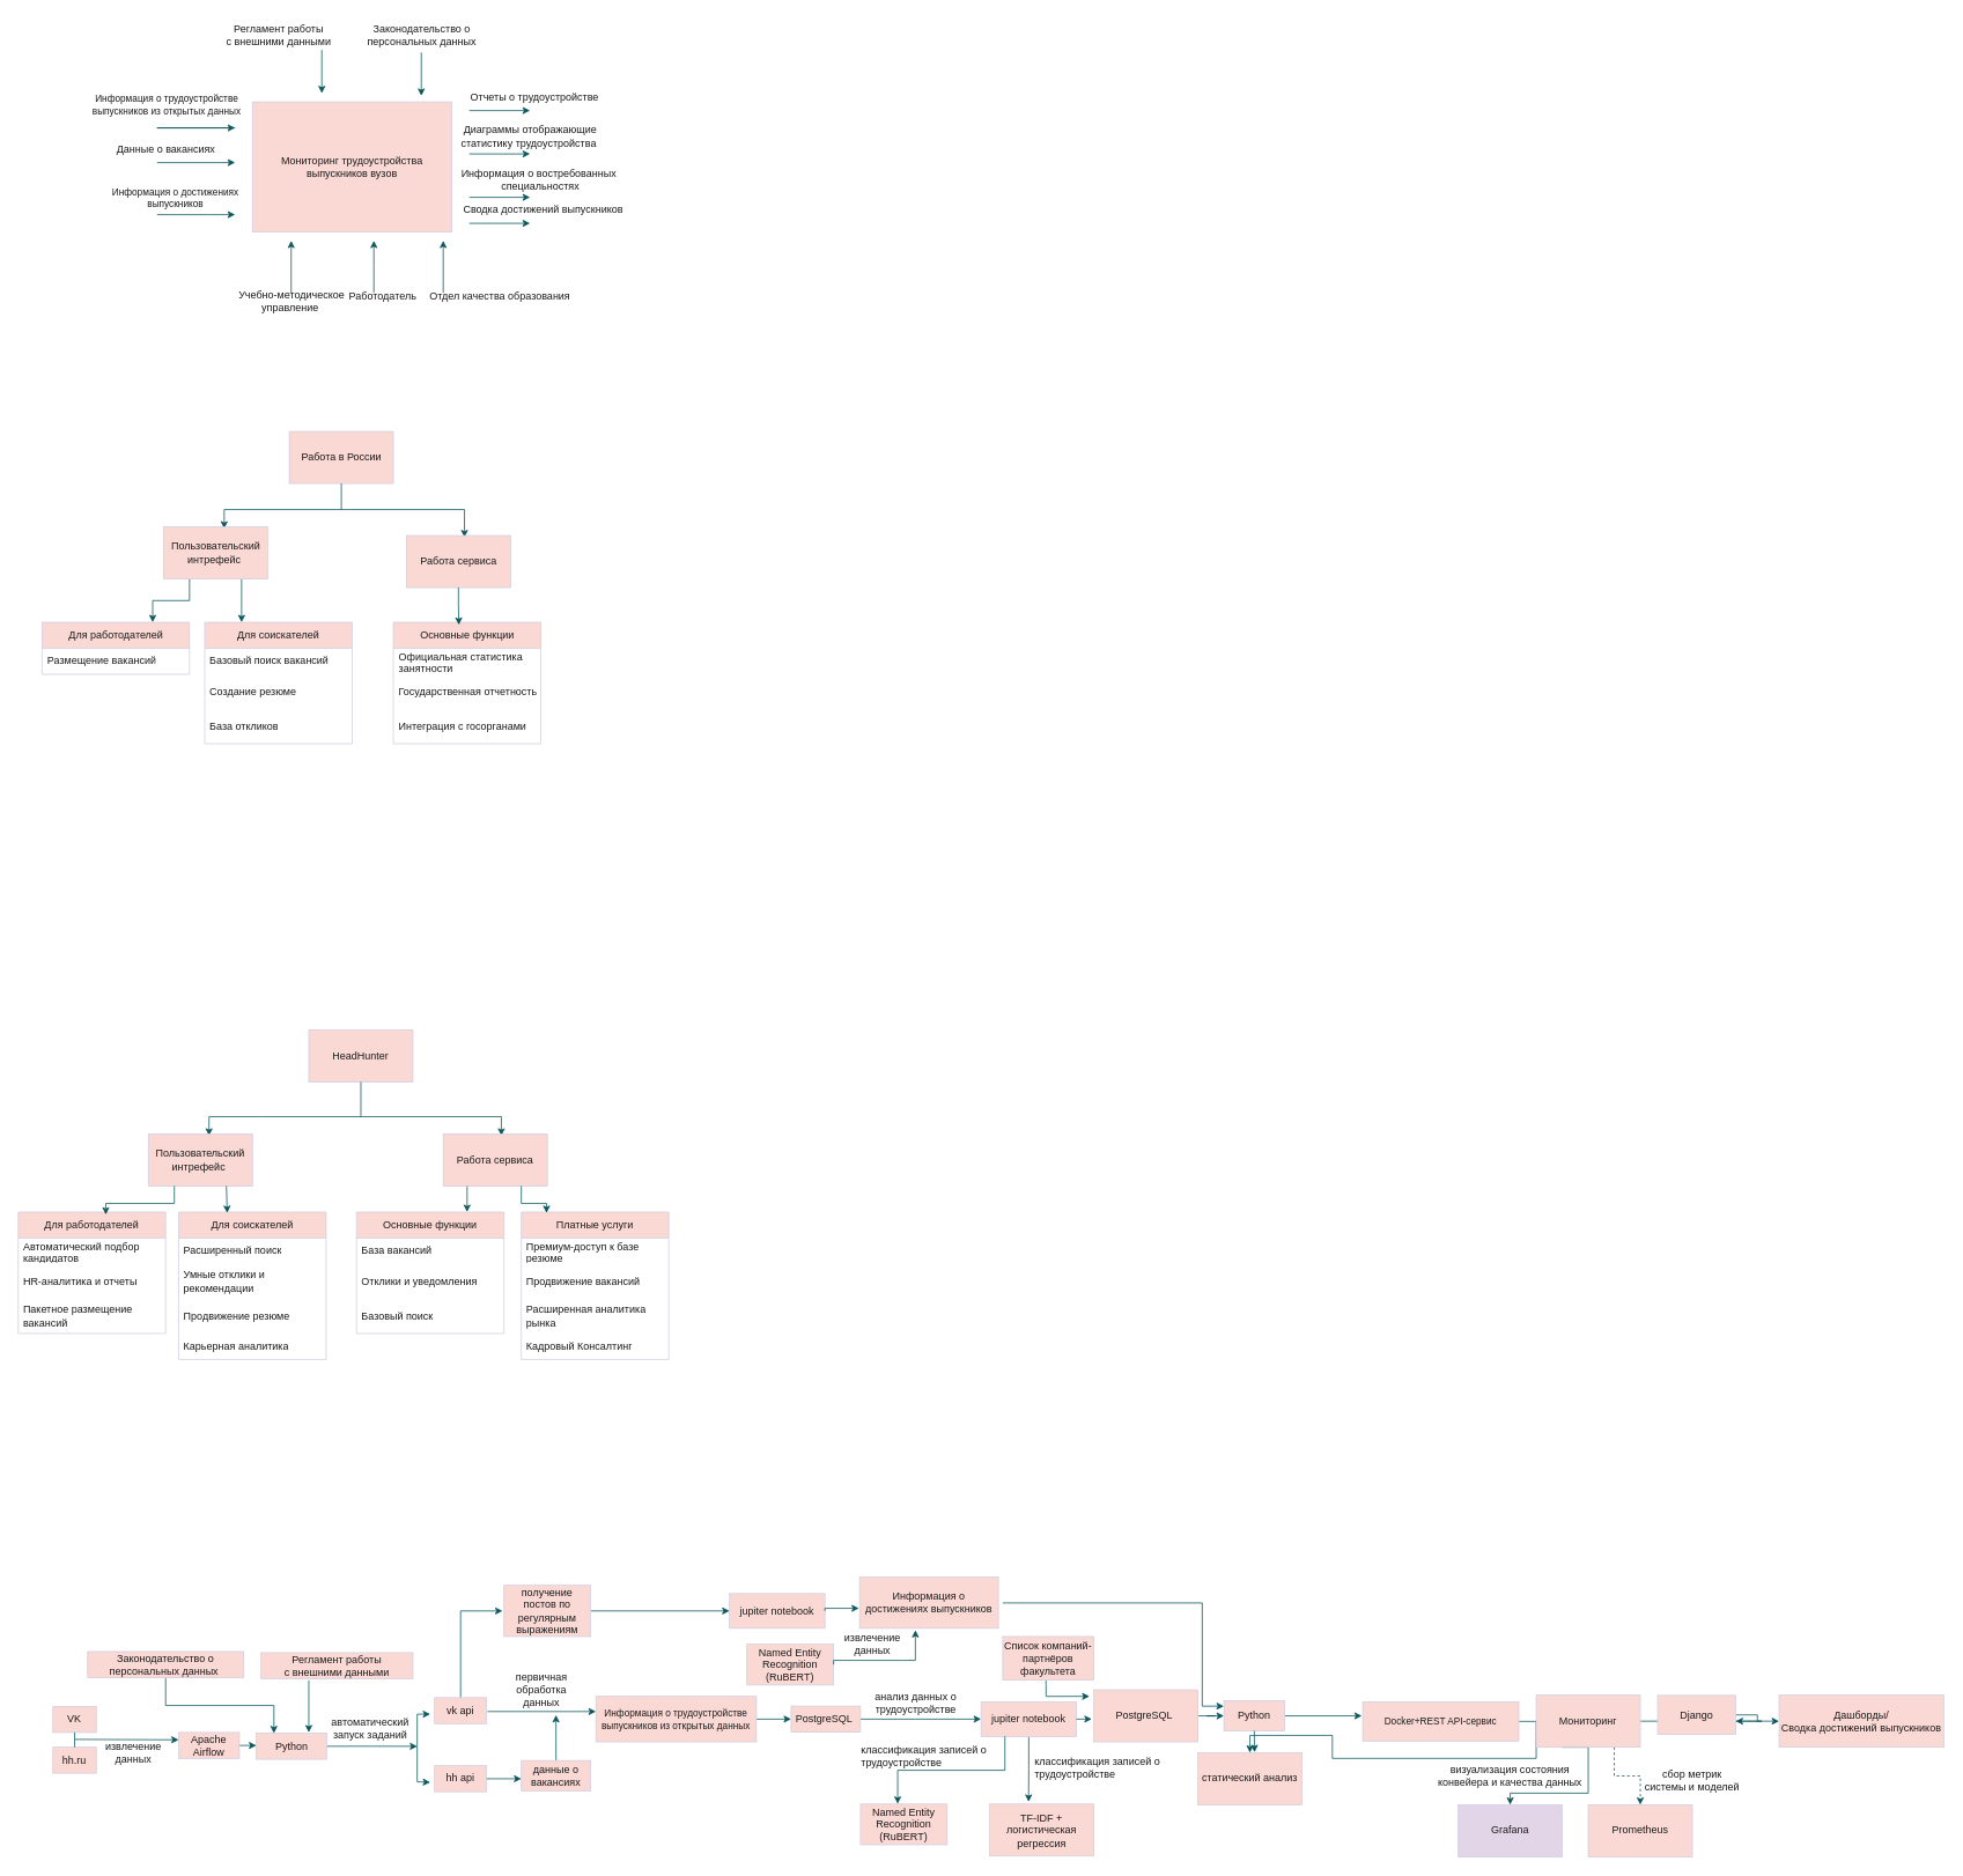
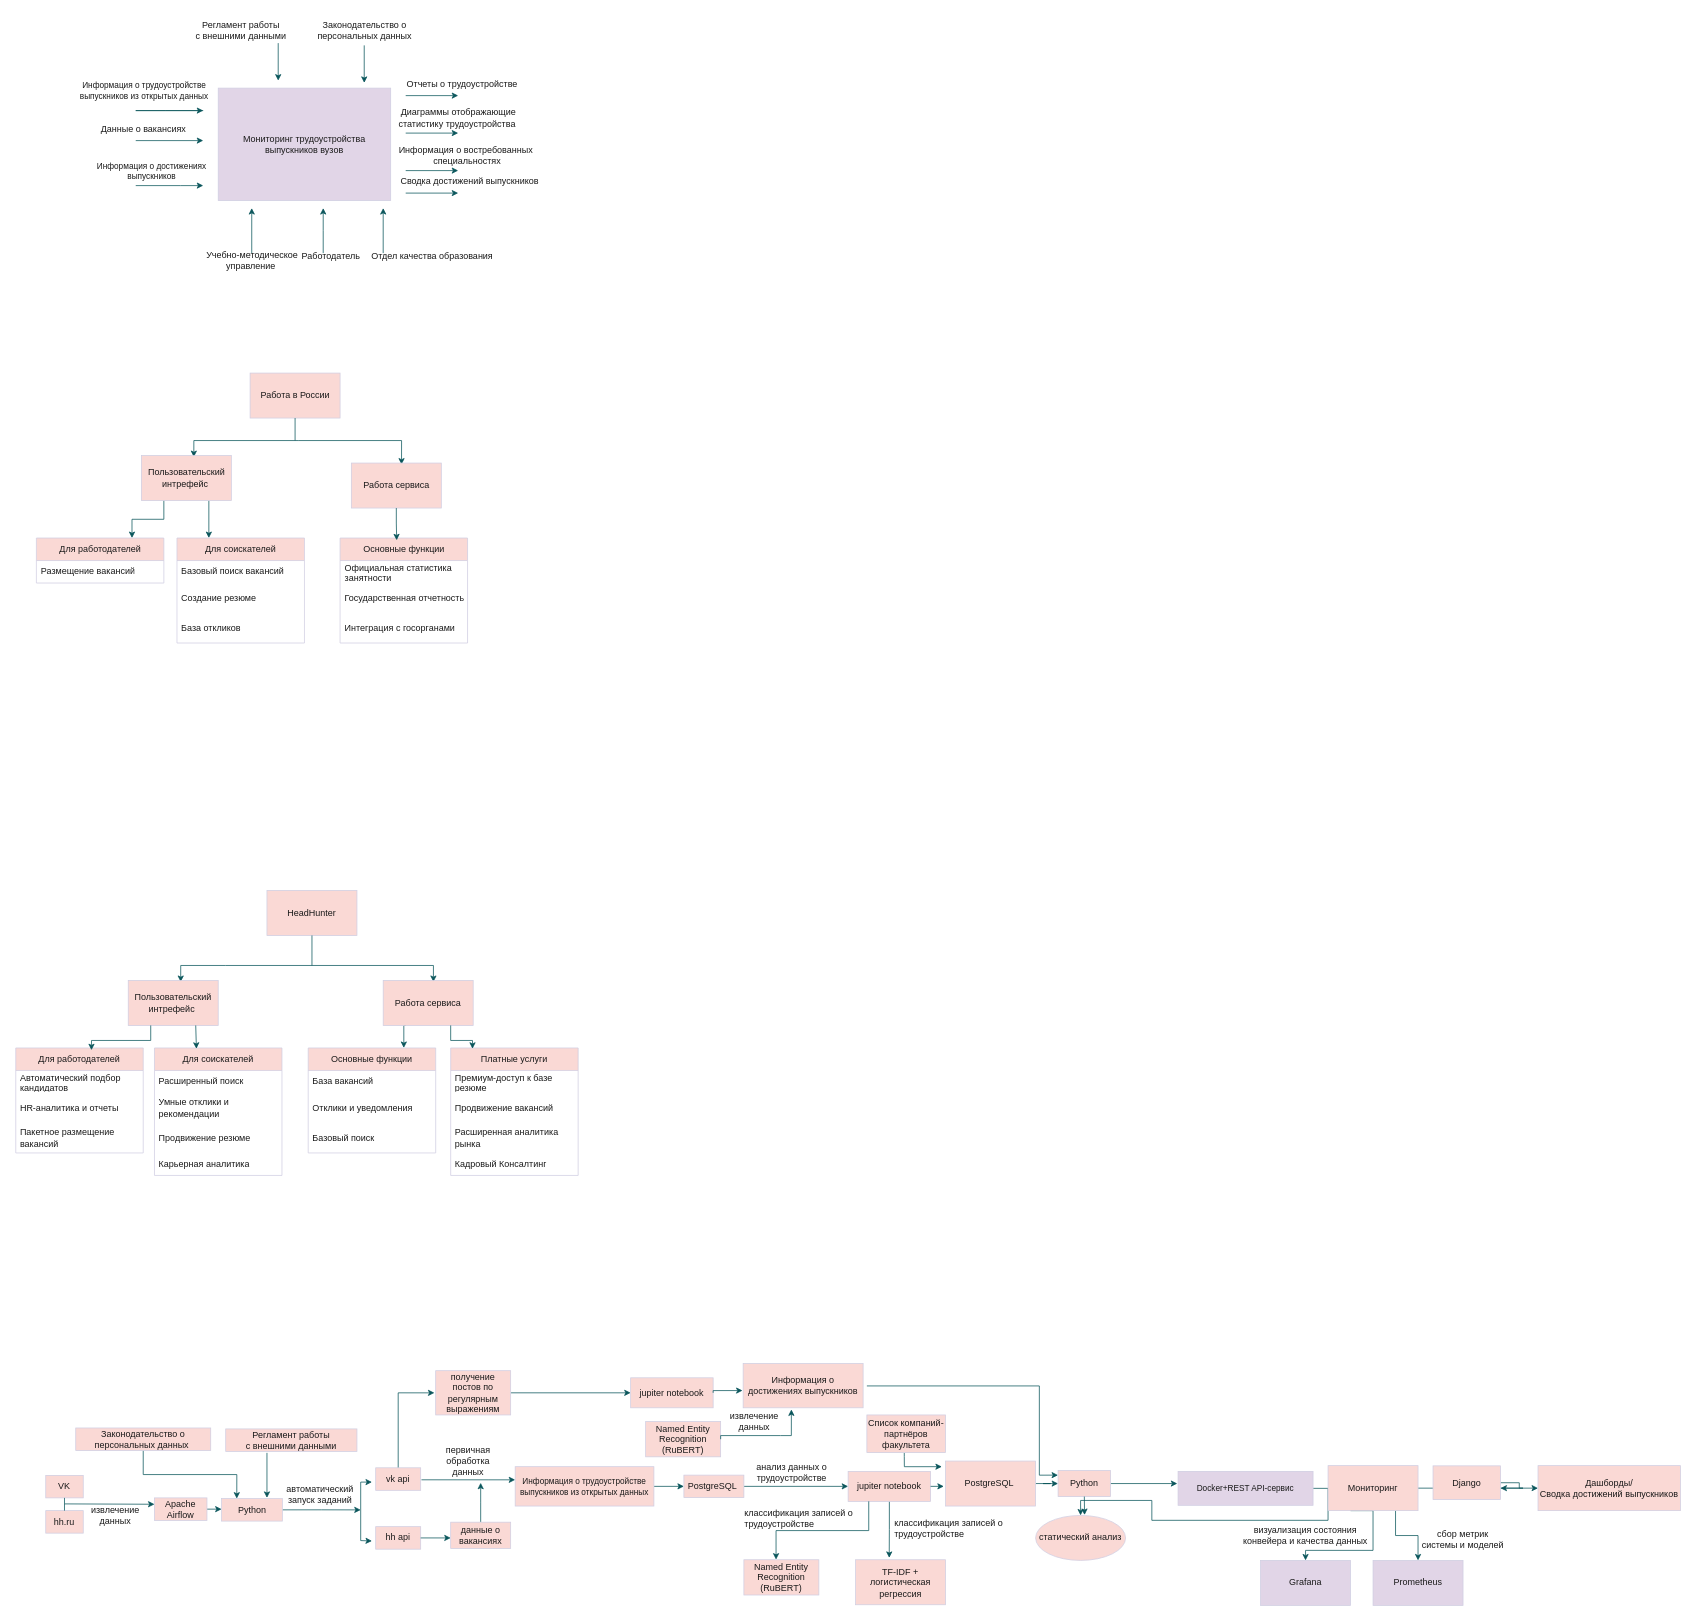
- <mxCell id="2" value="Мониторинг трудоустройства выпускников вузов" style="rounded=0;whiteSpace=wrap;html=1;labelBackgroundColor=none;fillColor=#FAD9D5;strokeColor=#D0CEE2;fontColor=#1A1A1A;" parent="1" vertex="1"><mxGeometry x="290" y="117" width="230" height="150" as="geometry" /></mxCell>
+ <mxCell id="2" value="Мониторинг трудоустройства выпускников вузов" style="rounded=0;whiteSpace=wrap;html=1;labelBackgroundColor=none;fillColor=#e1d5e7;strokeColor=#D0CEE2;fontColor=#1A1A1A;" parent="1" vertex="1"><mxGeometry x="290" y="117" width="230" height="150" as="geometry" /></mxCell>
- <mxCell id="108" value="&lt;span style=&quot;font-size: 11px; text-wrap-mode: nowrap;&quot;&gt;Docker+REST API-сервис&lt;/span&gt;" style="rounded=0;whiteSpace=wrap;html=1;labelBackgroundColor=none;fillColor=#FAD9D5;strokeColor=#D0CEE2;fontColor=#1A1A1A;" parent="1" vertex="1"><mxGeometry x="1570" y="1961.64" width="180" height="45.25" as="geometry" /></mxCell>
+ <mxCell id="108" value="&lt;span style=&quot;font-size: 11px; text-wrap-mode: nowrap;&quot;&gt;Docker+REST API-сервис&lt;/span&gt;" style="rounded=0;whiteSpace=wrap;html=1;labelBackgroundColor=none;fillColor=#e1d5e7;strokeColor=#D0CEE2;fontColor=#1A1A1A;" parent="1" vertex="1"><mxGeometry x="1570" y="1961.64" width="180" height="45.25" as="geometry" /></mxCell>
- <mxCell id="117" style="edgeStyle=orthogonalEdgeStyle;rounded=0;orthogonalLoop=1;jettySize=auto;html=1;exitX=0.75;exitY=1;exitDx=0;exitDy=0;labelBackgroundColor=none;strokeColor=#09555B;fontColor=default;dashed=1;" parent="1" source="119" target="121" edge="1"><mxGeometry relative="1" as="geometry"><mxPoint x="1920" y="2089.51" as="targetPoint" /></mxGeometry></mxCell>
+ <mxCell id="117" style="edgeStyle=orthogonalEdgeStyle;rounded=0;orthogonalLoop=1;jettySize=auto;html=1;exitX=0.75;exitY=1;exitDx=0;exitDy=0;labelBackgroundColor=none;strokeColor=#09555B;fontColor=default;" parent="1" source="119" target="121" edge="1"><mxGeometry relative="1" as="geometry"><mxPoint x="1920" y="2089.51" as="targetPoint" /></mxGeometry></mxCell>
- <mxCell id="130" value="статический анализ" style="rounded=0;whiteSpace=wrap;html=1;labelBackgroundColor=none;fillColor=#FAD9D5;strokeColor=#D0CEE2;fontColor=#1A1A1A;" parent="1" vertex="1"><mxGeometry x="1380" y="2020.38" width="120" height="60" as="geometry" /></mxCell>
+ <mxCell id="130" value="статический анализ" style="ellipse;whiteSpace=wrap;html=1;labelBackgroundColor=none;fillColor=#FAD9D5;strokeColor=#D0CEE2;fontColor=#1A1A1A;" parent="1" vertex="1"><mxGeometry x="1380" y="2020.38" width="120" height="60" as="geometry" /></mxCell>
- <mxCell id="121" value="Prometheus" style="rounded=0;whiteSpace=wrap;html=1;labelBackgroundColor=none;fillColor=#FAD9D5;strokeColor=#D0CEE2;fontColor=#1A1A1A;" parent="1" vertex="1"><mxGeometry x="1830" y="2080.38" width="120" height="60" as="geometry" /></mxCell>
+ <mxCell id="121" value="Prometheus" style="rounded=0;whiteSpace=wrap;html=1;labelBackgroundColor=none;fillColor=#e1d5e7;strokeColor=#D0CEE2;fontColor=#1A1A1A;" parent="1" vertex="1"><mxGeometry x="1830" y="2080.38" width="120" height="60" as="geometry" /></mxCell>
